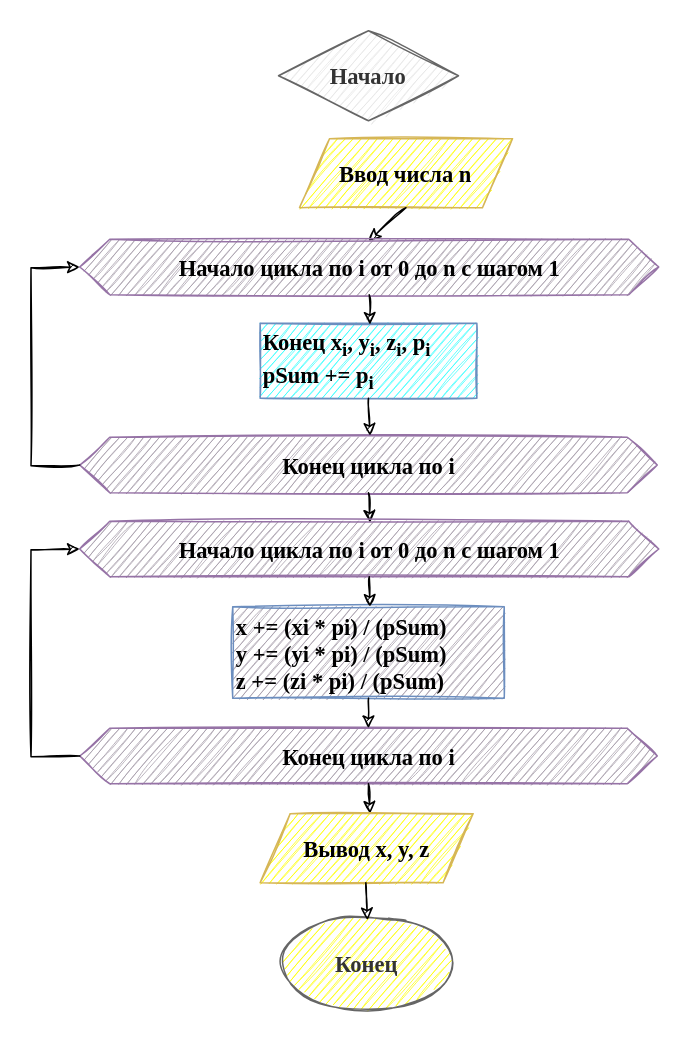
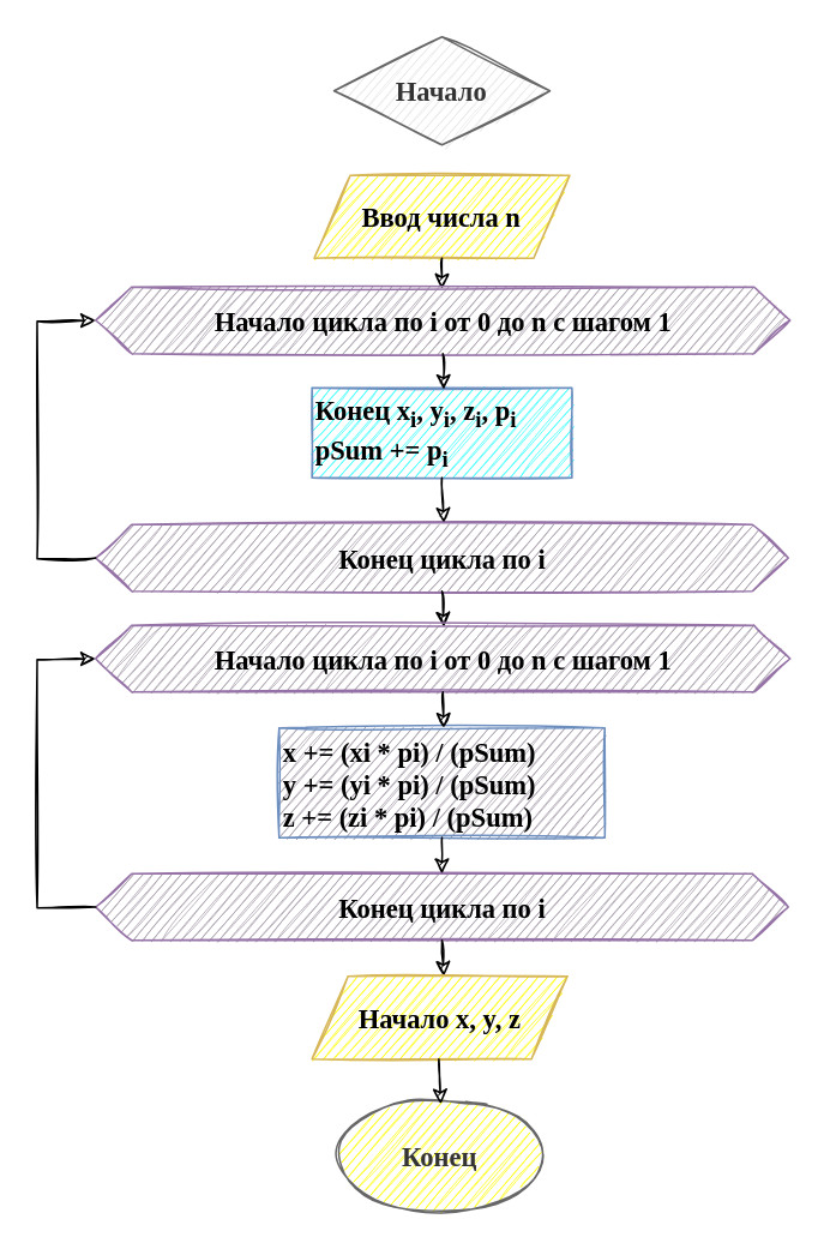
- <mxCell id="4" value="Ввод числа n" style="shape=parallelogram;perimeter=parallelogramPerimeter;whiteSpace=wrap;html=1;fixedSize=1;fontFamily=Comic Sans MS;fontStyle=1;fontSize=15;fillColor=#FFFF00;strokeColor=#d6b656;sketch=1;" parent="1" vertex="1"><mxGeometry x="199" y="92" width="142" height="46" as="geometry" /></mxCell>
+ <mxCell id="4" value="Ввод числа n" style="shape=parallelogram;perimeter=parallelogramPerimeter;whiteSpace=wrap;html=1;fixedSize=1;fontFamily=Comic Sans MS;fontStyle=1;fontSize=15;fillColor=#FFFF00;strokeColor=#d6b656;sketch=1;" parent="1" vertex="1"><mxGeometry x="174" y="97" width="142" height="46" as="geometry" /></mxCell>
- <mxCell id="20" value="Вывод x, y, z" style="shape=parallelogram;perimeter=parallelogramPerimeter;whiteSpace=wrap;html=1;fixedSize=1;fontFamily=Comic Sans MS;fontStyle=1;fontSize=15;fillColor=#FFFF00;strokeColor=#d6b656;sketch=1;" vertex="1" parent="1"><mxGeometry x="172.75" y="542" width="142" height="46" as="geometry" /></mxCell>
+ <mxCell id="20" value="Начало x, y, z" style="shape=parallelogram;perimeter=parallelogramPerimeter;whiteSpace=wrap;html=1;fixedSize=1;fontFamily=Comic Sans MS;fontStyle=1;fontSize=15;fillColor=#FFFF00;strokeColor=#d6b656;sketch=1;" vertex="1" parent="1"><mxGeometry x="172.75" y="542" width="142" height="46" as="geometry" /></mxCell>
